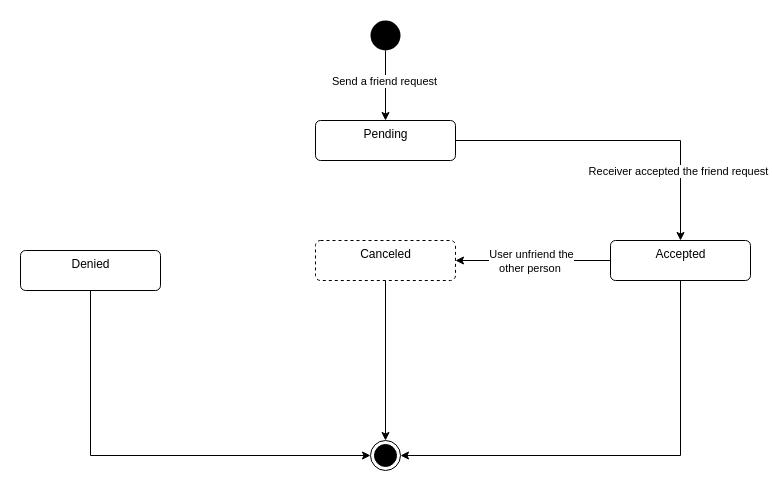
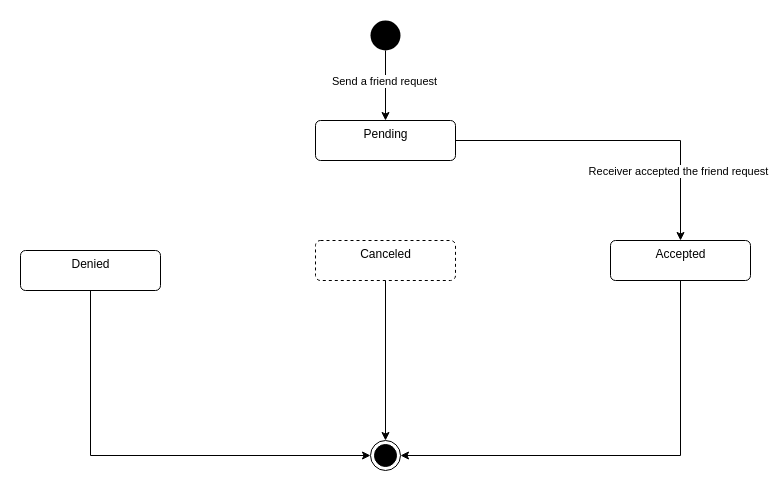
- <mxCell id="12" style="edgeStyle=orthogonalEdgeStyle;rounded=0;orthogonalLoop=1;jettySize=auto;html=1;" parent="1" source="14" target="16" edge="1"><mxGeometry relative="1" as="geometry" /></mxCell>
- <mxCell id="13" value="User unfriend the &lt;br&gt;other person&amp;nbsp;" style="edgeLabel;html=1;align=center;verticalAlign=middle;resizable=0;points=[];" parent="12" vertex="1" connectable="0"><mxGeometry x="0.218" y="1" relative="1" as="geometry"><mxPoint x="14" y="-1" as="offset" /></mxGeometry></mxCell>
